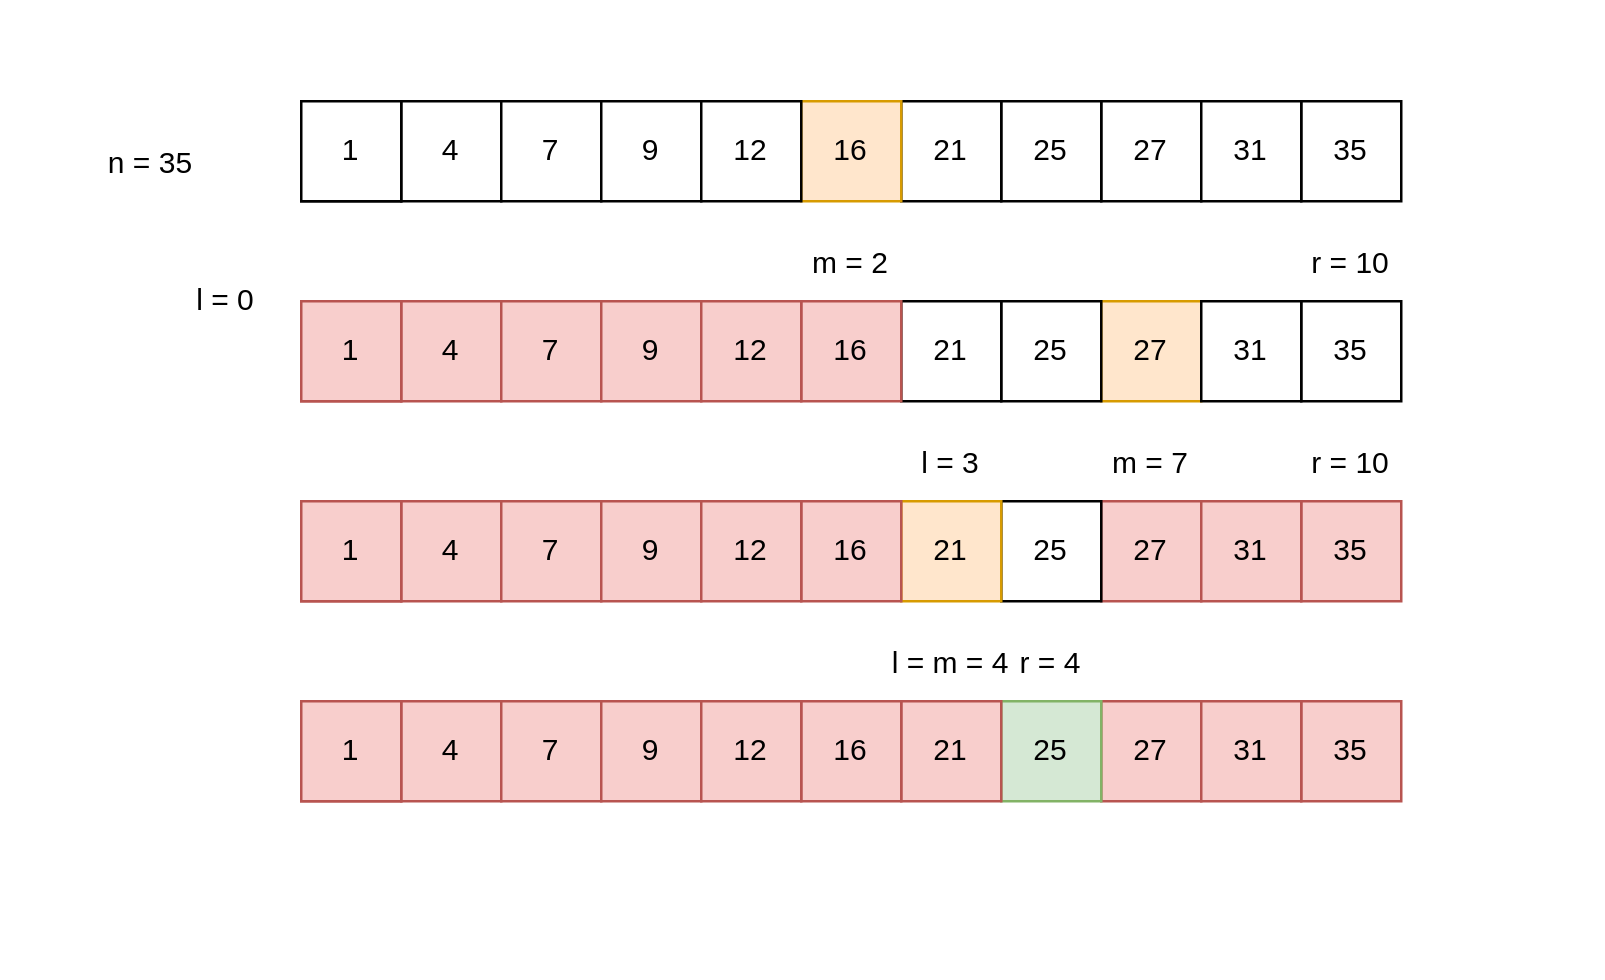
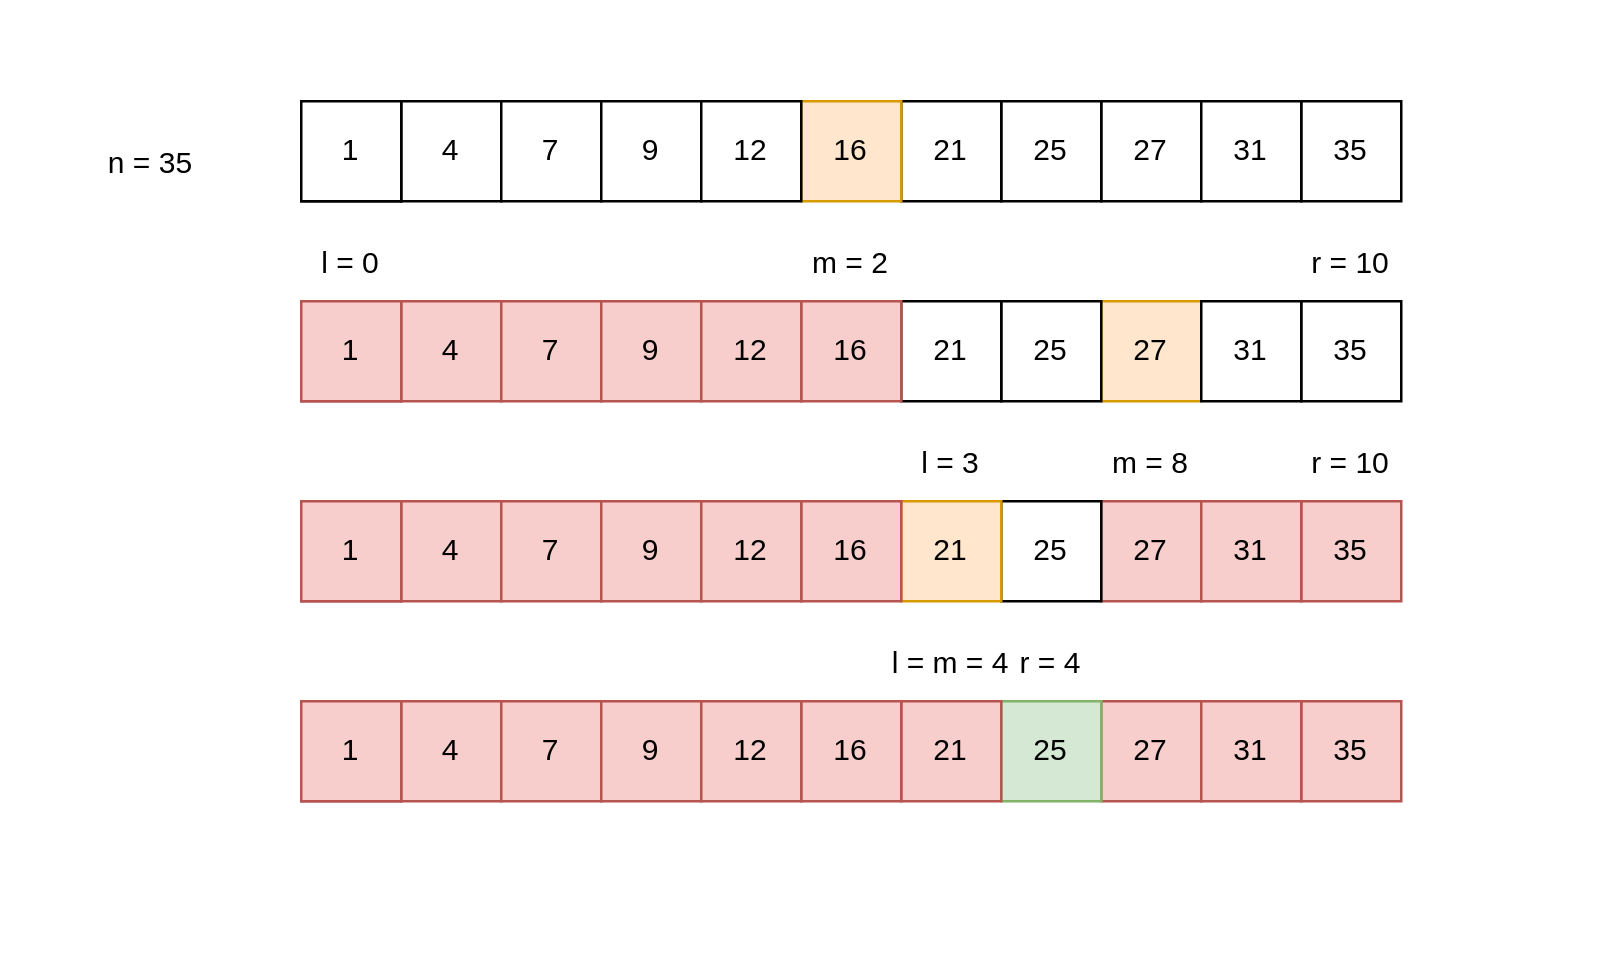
- <mxCell id="15" value="l = 0" style="text;html=1;align=center;verticalAlign=middle;whiteSpace=wrap;rounded=0;" vertex="1" parent="1"><mxGeometry x="70" y="105" width="40" height="30" as="geometry" /></mxCell>
+ <mxCell id="15" value="l = 0" style="text;html=1;align=center;verticalAlign=middle;whiteSpace=wrap;rounded=0;" vertex="1" parent="1"><mxGeometry x="120" y="90" width="40" height="30" as="geometry" /></mxCell>
- <mxCell id="33" value="m = 7" style="text;html=1;align=center;verticalAlign=middle;whiteSpace=wrap;rounded=0;" vertex="1" parent="1"><mxGeometry x="440" y="170" width="40" height="30" as="geometry" /></mxCell>
+ <mxCell id="33" value="m = 8" style="text;html=1;align=center;verticalAlign=middle;whiteSpace=wrap;rounded=0;" vertex="1" parent="1"><mxGeometry x="440" y="170" width="40" height="30" as="geometry" /></mxCell>
